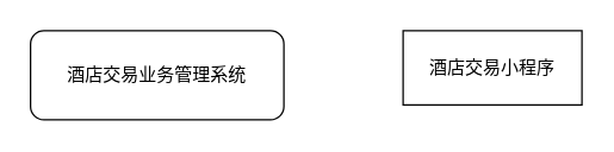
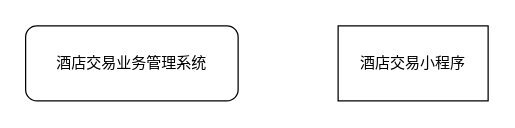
- <mxCell id="3" value="酒店交易小程序" style="rounded=0;whiteSpace=wrap;html=1;" vertex="1" parent="1"><mxGeometry x="270" y="20" width="120" height="50" as="geometry" /></mxCell>
+ <mxCell id="3" value="酒店交易小程序" style="rounded=0;whiteSpace=wrap;html=1;" vertex="1" parent="1"><mxGeometry x="270" y="20" width="120" height="60" as="geometry" /></mxCell>
